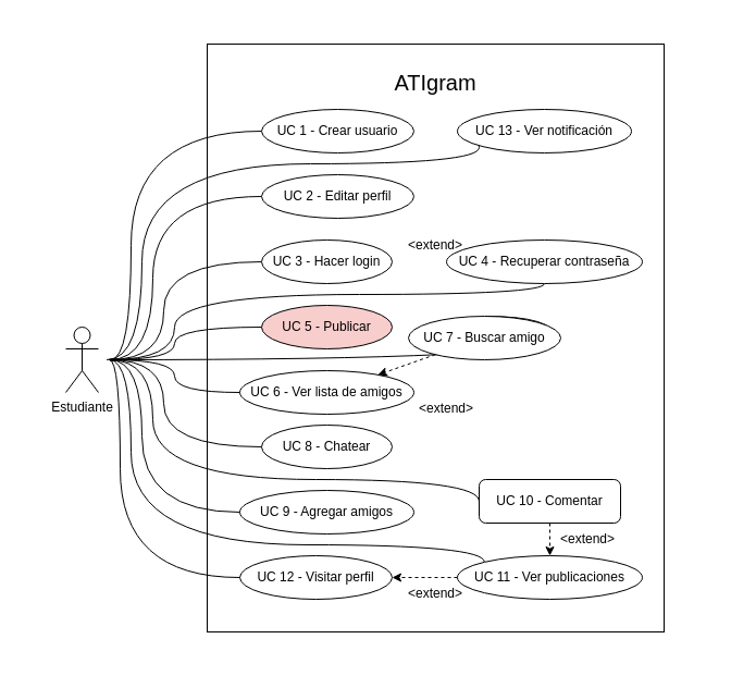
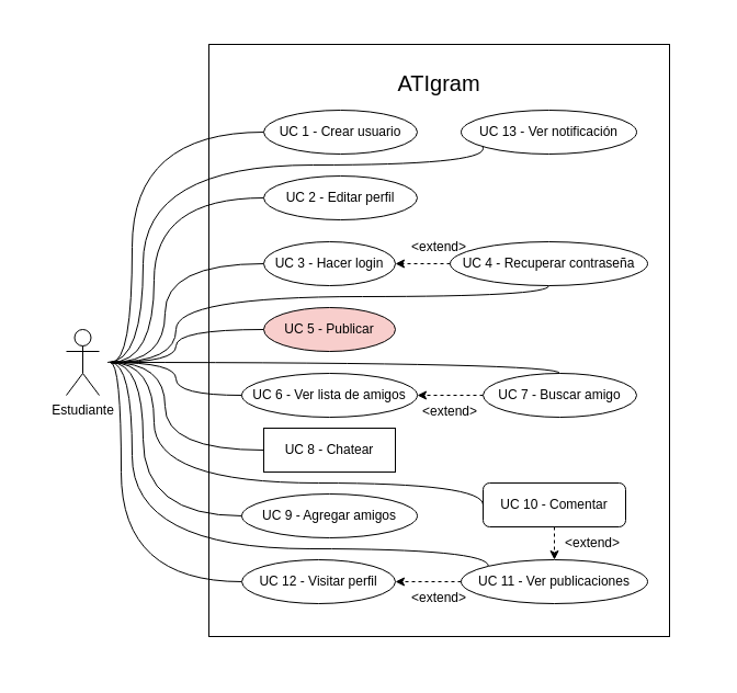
+ <mxCell id="30" value="" style="edgeStyle=none;html=1;dashed=1;" parent="1" source="32" target="8" edge="1"><mxGeometry relative="1" as="geometry" /></mxCell>
- <mxCell id="26" value="UC 7 - Buscar amigo" style="ellipse;whiteSpace=wrap;html=1;" parent="1" vertex="1"><mxGeometry x="375" y="290" width="140" height="40" as="geometry" /></mxCell>
+ <mxCell id="26" value="UC 7 - Buscar amigo" style="ellipse;whiteSpace=wrap;html=1;" parent="1" vertex="1"><mxGeometry x="440" y="340" width="140" height="40" as="geometry" /></mxCell>
- <mxCell id="15" value="UC 8 - Chatear" style="ellipse;whiteSpace=wrap;html=1;" parent="1" vertex="1"><mxGeometry x="240" y="390" width="120" height="40" as="geometry" /></mxCell>
+ <mxCell id="15" value="UC 8 - Chatear" style="whiteSpace=wrap;html=1;rounded=0;" parent="1" vertex="1"><mxGeometry x="240" y="390" width="120" height="40" as="geometry" /></mxCell>
